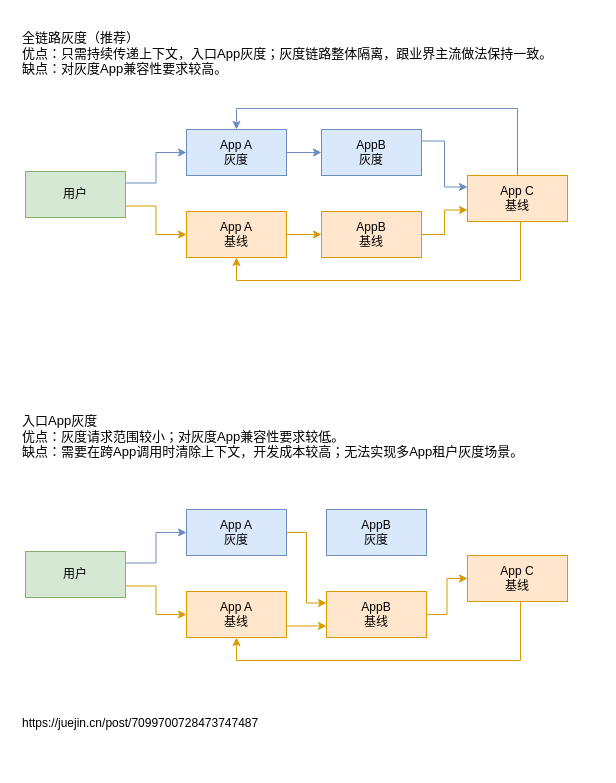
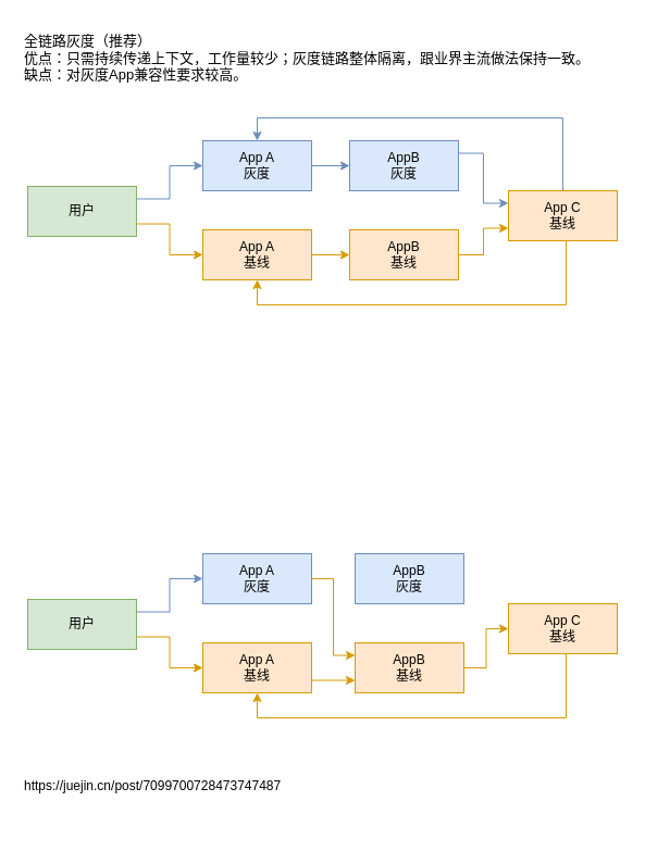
- <mxCell id="14" value="&lt;div style=&quot;font-size: 13px;&quot;&gt;&lt;span style=&quot;background-color: initial;&quot;&gt;&lt;font style=&quot;font-size: 13px;&quot;&gt;全链路灰度（推荐）&lt;/font&gt;&lt;/span&gt;&lt;/div&gt;&lt;div style=&quot;font-size: 13px;&quot;&gt;&lt;span style=&quot;background-color: initial;&quot;&gt;&lt;font style=&quot;font-size: 13px;&quot;&gt;优点：只需持续传递上下文，入口App灰度；灰度链路整体隔离，跟业界主流做法保持一致。&lt;/font&gt;&lt;/span&gt;&lt;/div&gt;&lt;div style=&quot;font-size: 13px;&quot;&gt;&lt;span style=&quot;background-color: initial;&quot;&gt;&lt;font style=&quot;font-size: 13px;&quot;&gt;缺点：对灰度App兼容性要求较高。&lt;/font&gt;&lt;/span&gt;&lt;/div&gt;" style="text;html=1;strokeColor=none;fillColor=none;align=left;verticalAlign=middle;whiteSpace=wrap;rounded=0;" vertex="1" parent="1"><mxGeometry x="20" y="20" width="574" height="66" as="geometry" /></mxCell>
+ <mxCell id="14" value="&lt;div style=&quot;font-size: 13px;&quot;&gt;&lt;span style=&quot;background-color: initial;&quot;&gt;&lt;font style=&quot;font-size: 13px;&quot;&gt;全链路灰度（推荐）&lt;/font&gt;&lt;/span&gt;&lt;/div&gt;&lt;div style=&quot;font-size: 13px;&quot;&gt;&lt;span style=&quot;background-color: initial;&quot;&gt;&lt;font style=&quot;font-size: 13px;&quot;&gt;优点：只需持续传递上下文，工作量较少；灰度链路整体隔离，跟业界主流做法保持一致。&lt;/font&gt;&lt;/span&gt;&lt;/div&gt;&lt;div style=&quot;font-size: 13px;&quot;&gt;&lt;span style=&quot;background-color: initial;&quot;&gt;&lt;font style=&quot;font-size: 13px;&quot;&gt;缺点：对灰度App兼容性要求较高。&lt;/font&gt;&lt;/span&gt;&lt;/div&gt;" style="text;html=1;strokeColor=none;fillColor=none;align=left;verticalAlign=middle;whiteSpace=wrap;rounded=0;" vertex="1" parent="1"><mxGeometry x="20" y="20" width="574" height="66" as="geometry" /></mxCell>
- <mxCell id="15" value="&lt;div style=&quot;font-size: 13px;&quot;&gt;&lt;span style=&quot;background-color: initial;&quot;&gt;&lt;font style=&quot;font-size: 13px;&quot;&gt;入口App灰度&lt;/font&gt;&lt;/span&gt;&lt;/div&gt;&lt;div style=&quot;font-size: 13px;&quot;&gt;&lt;span style=&quot;background-color: initial;&quot;&gt;&lt;font style=&quot;font-size: 13px;&quot;&gt;优点：灰度请求范围较小；对灰度App兼容性要求较低。&lt;/font&gt;&lt;/span&gt;&lt;/div&gt;&lt;div style=&quot;font-size: 13px;&quot;&gt;&lt;span style=&quot;background-color: initial;&quot;&gt;&lt;font style=&quot;font-size: 13px;&quot;&gt;缺点：需要在跨App调用时清除上下文，开发成本较高；无法实现多App租户灰度场景。&lt;/font&gt;&lt;/span&gt;&lt;/div&gt;" style="text;html=1;strokeColor=none;fillColor=none;align=left;verticalAlign=middle;whiteSpace=wrap;rounded=0;" vertex="1" parent="1"><mxGeometry x="20" y="398" width="566" height="76" as="geometry" /></mxCell>
